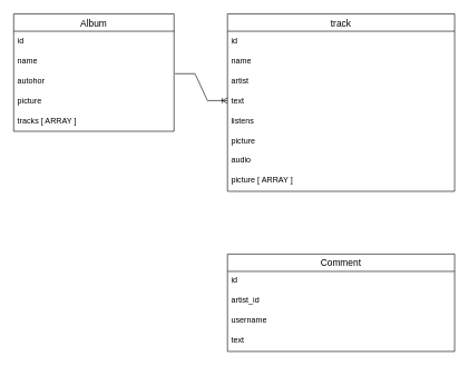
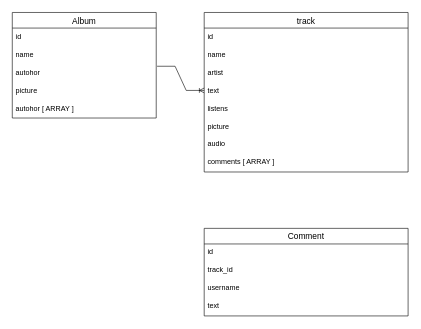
- <mxCell id="21" value="tracks [ ARRAY ]" style="text;strokeColor=none;fillColor=none;spacingLeft=4;spacingRight=4;overflow=hidden;rotatable=0;points=[[0,0.5],[1,0.5]];portConstraint=eastwest;fontSize=12;" vertex="1" parent="16"><mxGeometry y="146" width="240" height="30" as="geometry" /></mxCell>
+ <mxCell id="21" value="autohor [ ARRAY ]" style="text;strokeColor=none;fillColor=none;spacingLeft=4;spacingRight=4;overflow=hidden;rotatable=0;points=[[0,0.5],[1,0.5]];portConstraint=eastwest;fontSize=12;" vertex="1" parent="16"><mxGeometry y="146" width="240" height="30" as="geometry" /></mxCell>
- <mxCell id="10" value="picture [ ARRAY ]" style="text;strokeColor=none;fillColor=none;spacingLeft=4;spacingRight=4;overflow=hidden;rotatable=0;points=[[0,0.5],[1,0.5]];portConstraint=eastwest;fontSize=12;" vertex="1" parent="2"><mxGeometry y="236" width="340" height="30" as="geometry" /></mxCell>
+ <mxCell id="10" value="comments [ ARRAY ]" style="text;strokeColor=none;fillColor=none;spacingLeft=4;spacingRight=4;overflow=hidden;rotatable=0;points=[[0,0.5],[1,0.5]];portConstraint=eastwest;fontSize=12;" vertex="1" parent="2"><mxGeometry y="236" width="340" height="30" as="geometry" /></mxCell>
- <mxCell id="13" value="artist_id" style="text;strokeColor=none;fillColor=none;spacingLeft=4;spacingRight=4;overflow=hidden;rotatable=0;points=[[0,0.5],[1,0.5]];portConstraint=eastwest;fontSize=12;" vertex="1" parent="11"><mxGeometry y="56" width="340" height="30" as="geometry" /></mxCell>
+ <mxCell id="13" value="track_id" style="text;strokeColor=none;fillColor=none;spacingLeft=4;spacingRight=4;overflow=hidden;rotatable=0;points=[[0,0.5],[1,0.5]];portConstraint=eastwest;fontSize=12;" vertex="1" parent="11"><mxGeometry y="56" width="340" height="30" as="geometry" /></mxCell>
